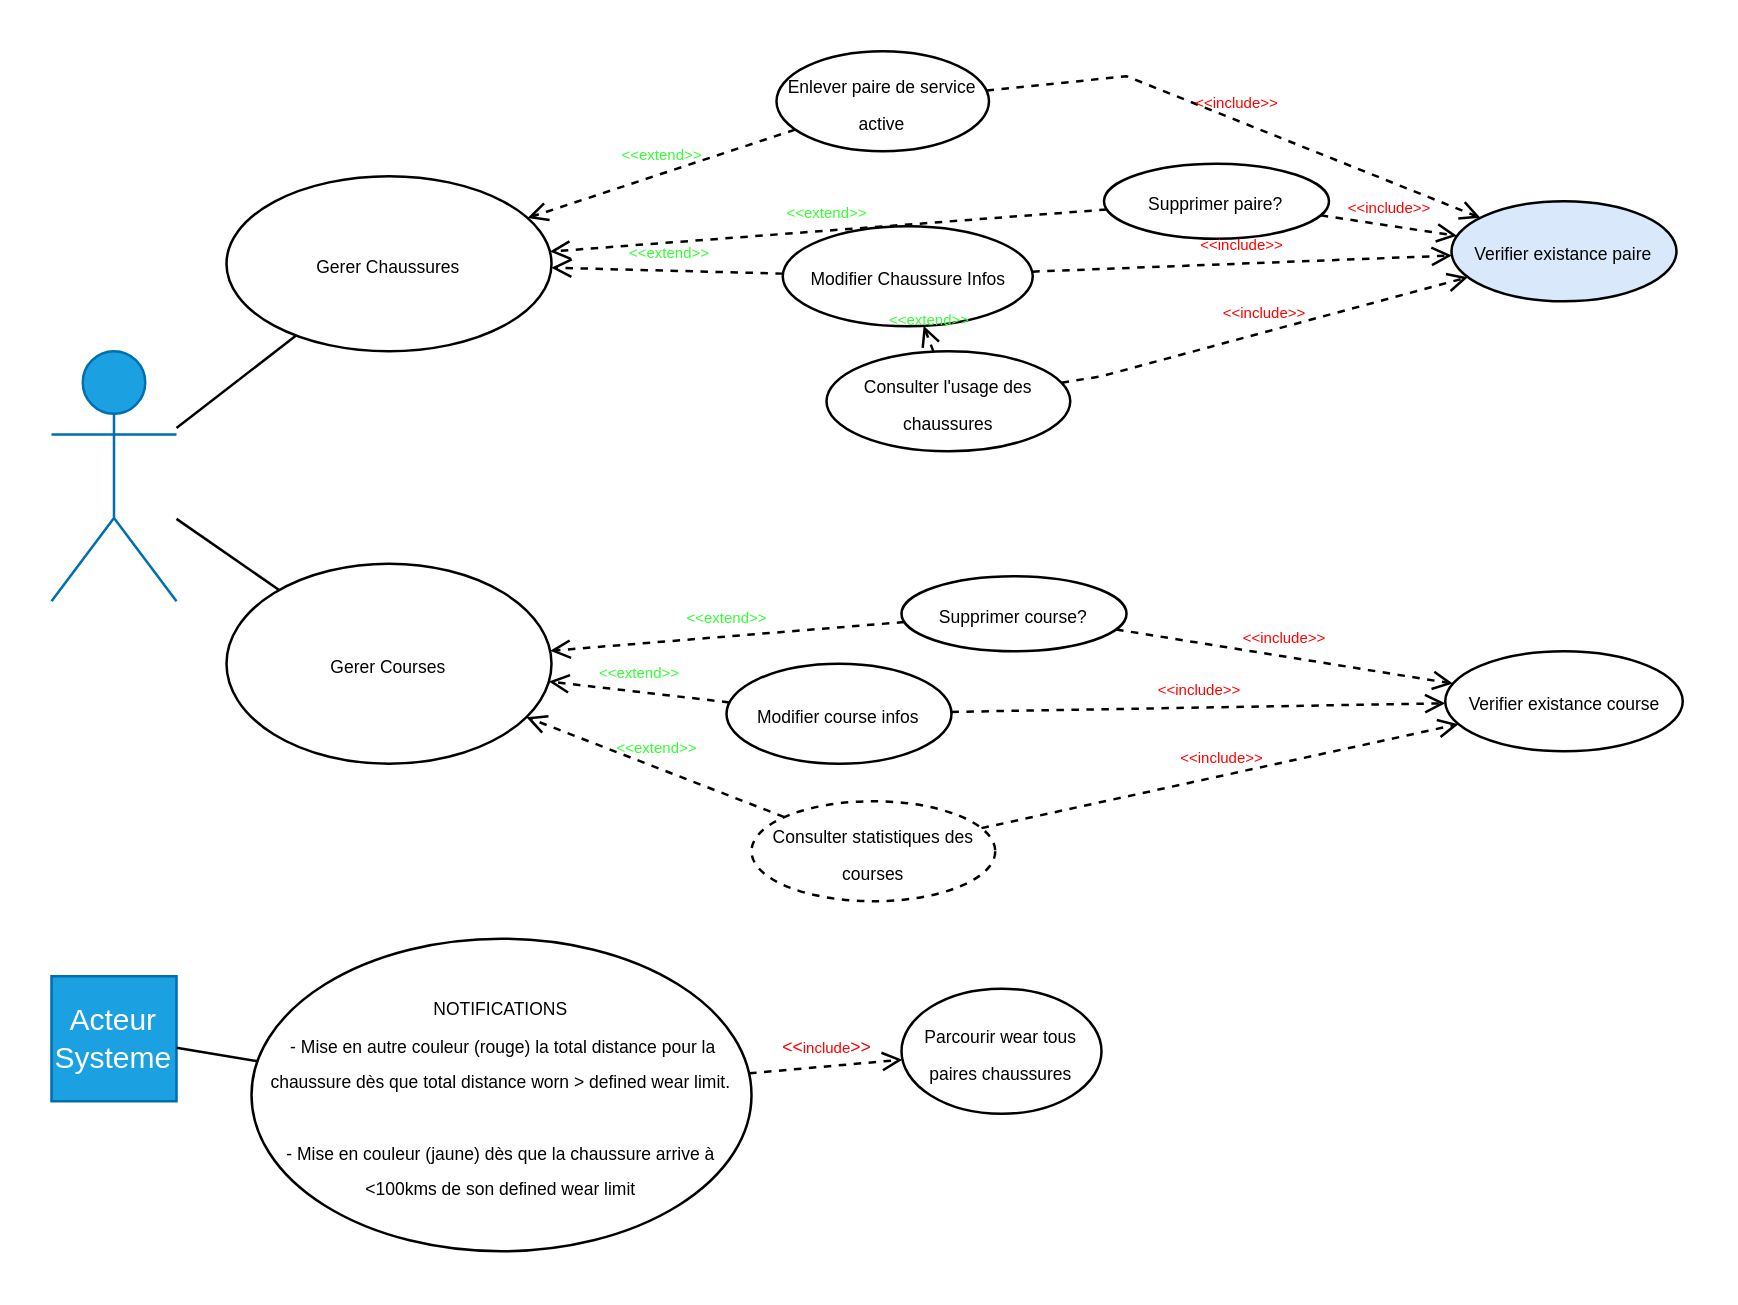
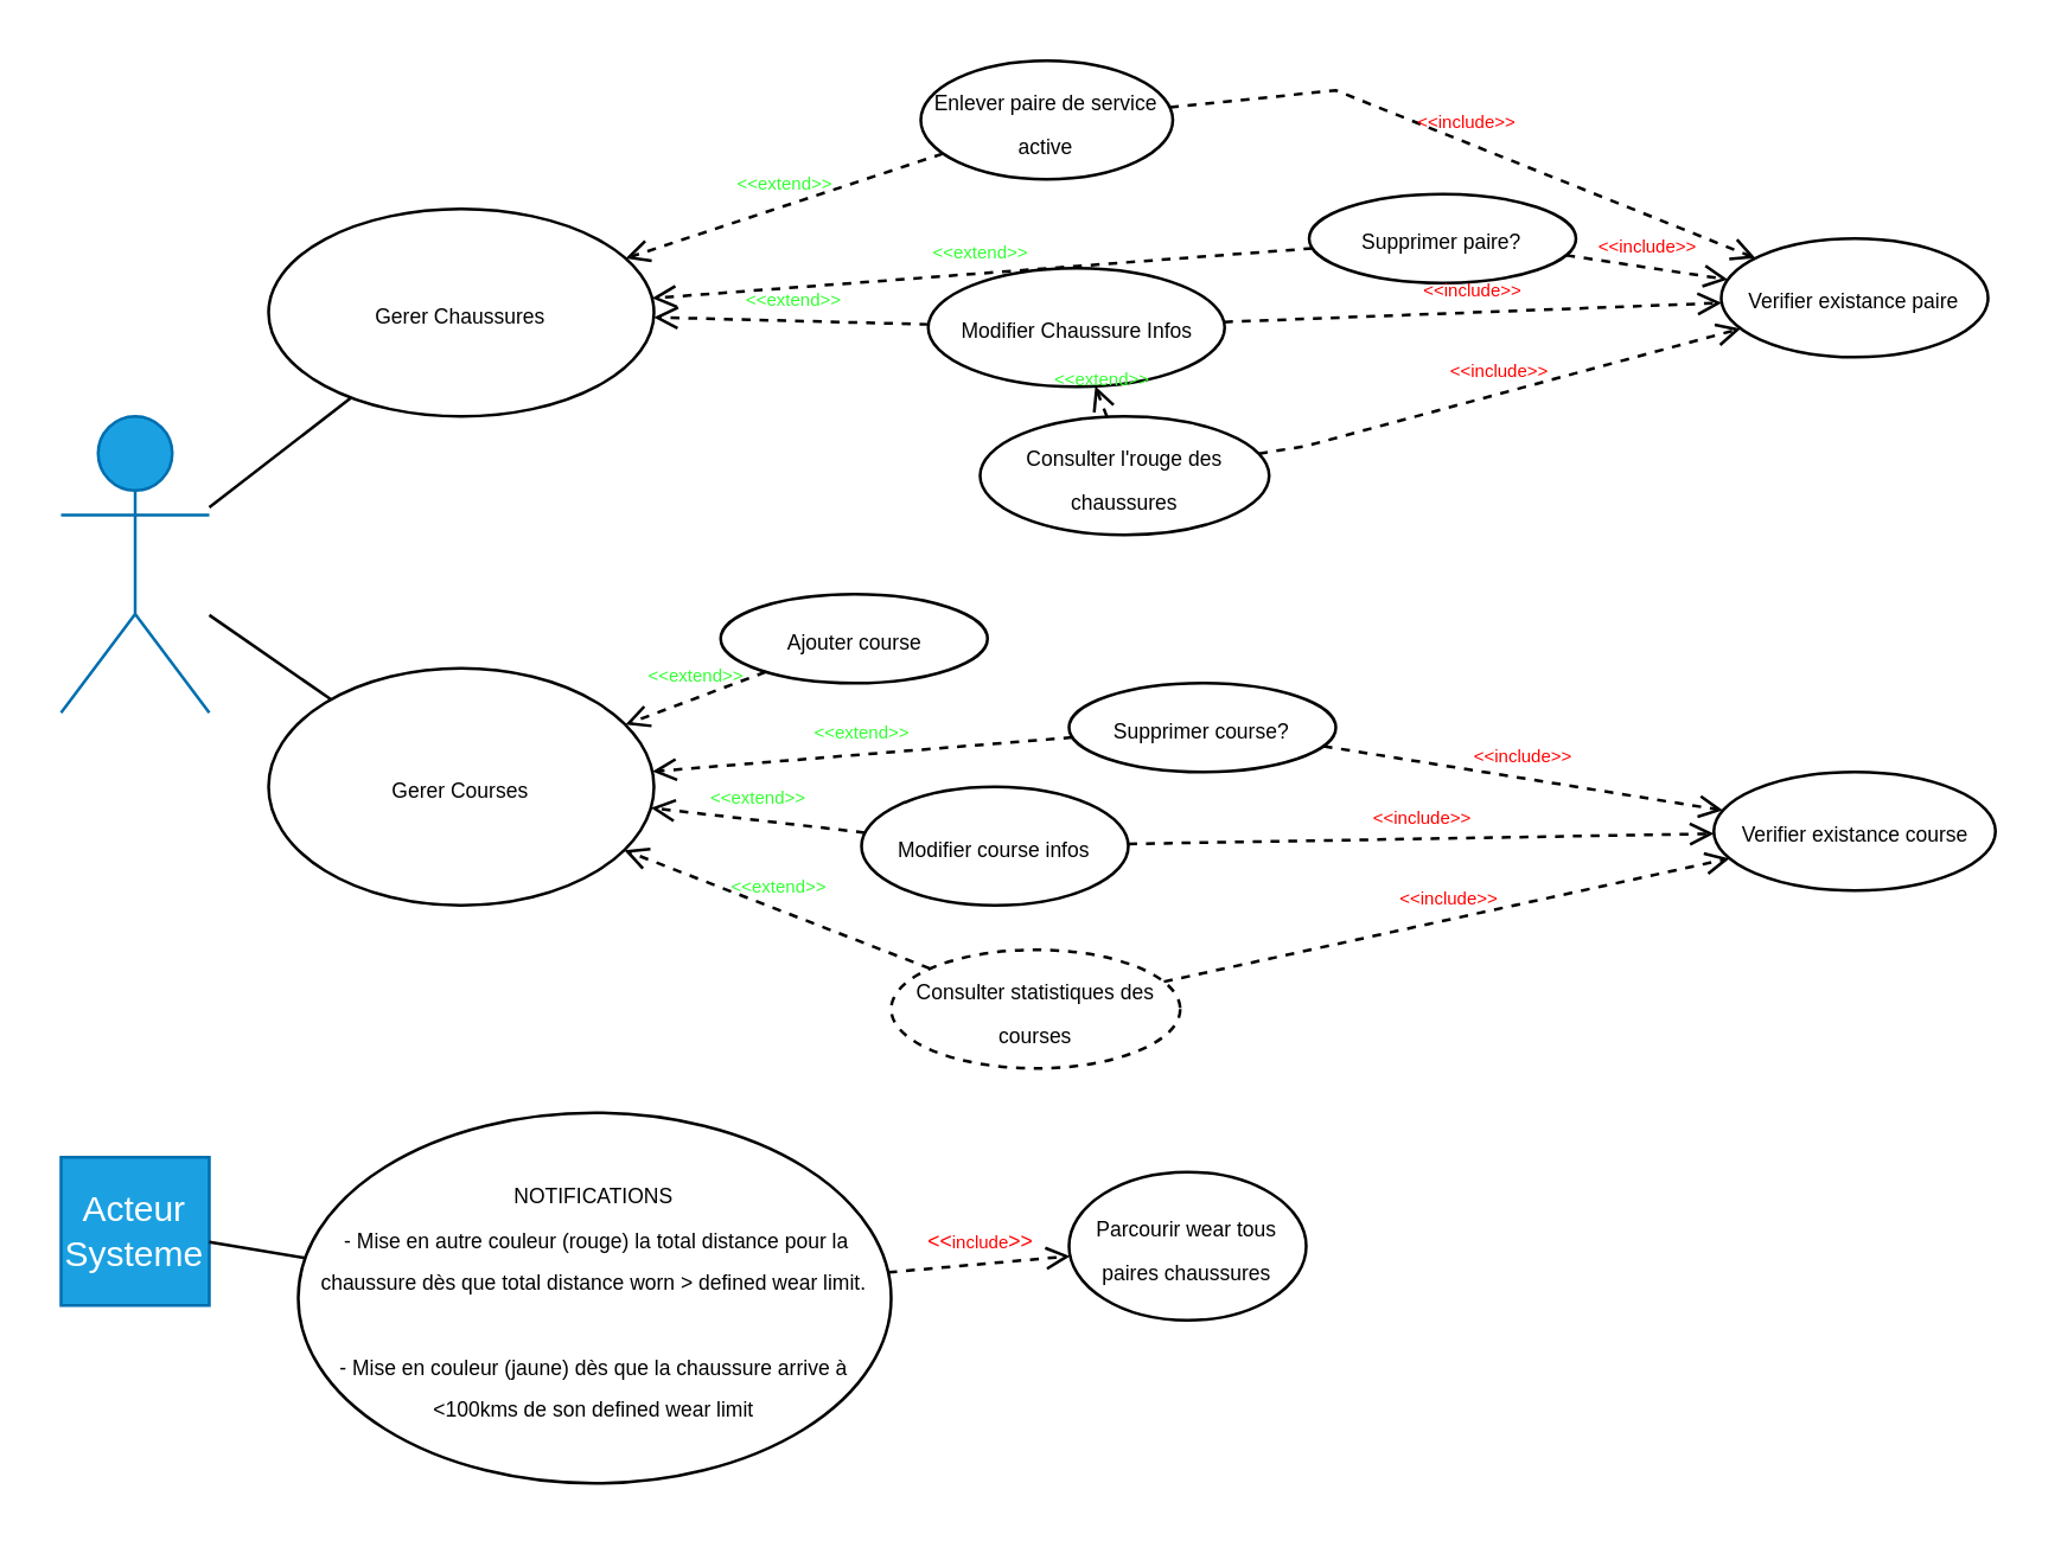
- <mxCell id="15" value="&lt;font style=&quot;font-size: 7px;&quot;&gt;Verifier existance paire&lt;/font&gt;" style="ellipse;whiteSpace=wrap;html=1;fillColor=#dae8fc;" parent="1" vertex="1"><mxGeometry x="580" y="80" width="90" height="40" as="geometry" /></mxCell>
+ <mxCell id="15" value="&lt;font style=&quot;font-size: 7px;&quot;&gt;Verifier existance paire&lt;/font&gt;" style="ellipse;whiteSpace=wrap;html=1;" parent="1" vertex="1"><mxGeometry x="580" y="80" width="90" height="40" as="geometry" /></mxCell>
- <mxCell id="13" value="&lt;font style=&quot;font-size: 7px;&quot;&gt;Consulter l'usage des chaussures&lt;/font&gt;" style="ellipse;whiteSpace=wrap;html=1;" parent="1" vertex="1"><mxGeometry x="330" y="140" width="97.5" height="40" as="geometry" /></mxCell>
+ <mxCell id="13" value="&lt;font style=&quot;font-size: 7px;&quot;&gt;Consulter l'rouge des chaussures&lt;/font&gt;" style="ellipse;whiteSpace=wrap;html=1;" parent="1" vertex="1"><mxGeometry x="330" y="140" width="97.5" height="40" as="geometry" /></mxCell>
+ <mxCell id="8" value="&lt;font style=&quot;font-size: 7px;&quot;&gt;Ajouter course&lt;/font&gt;" style="ellipse;whiteSpace=wrap;html=1;" parent="1" vertex="1"><mxGeometry x="242.5" y="200" width="90" height="30" as="geometry" /></mxCell>
+ <mxCell id="22" value="&lt;font color=&quot;#33ff33&quot; style=&quot;font-size: 6px;&quot;&gt;&amp;lt;&amp;lt;extend&amp;gt;&amp;gt;&lt;/font&gt;" style="html=1;verticalAlign=bottom;labelBackgroundColor=none;endArrow=open;endFill=0;dashed=1;rounded=0;" parent="1" source="8" target="7" edge="1"><mxGeometry width="160" relative="1" as="geometry"><mxPoint x="283" y="142" as="sourcePoint" /><mxPoint x="251" y="113" as="targetPoint" /><Array as="points" /></mxGeometry></mxCell>
